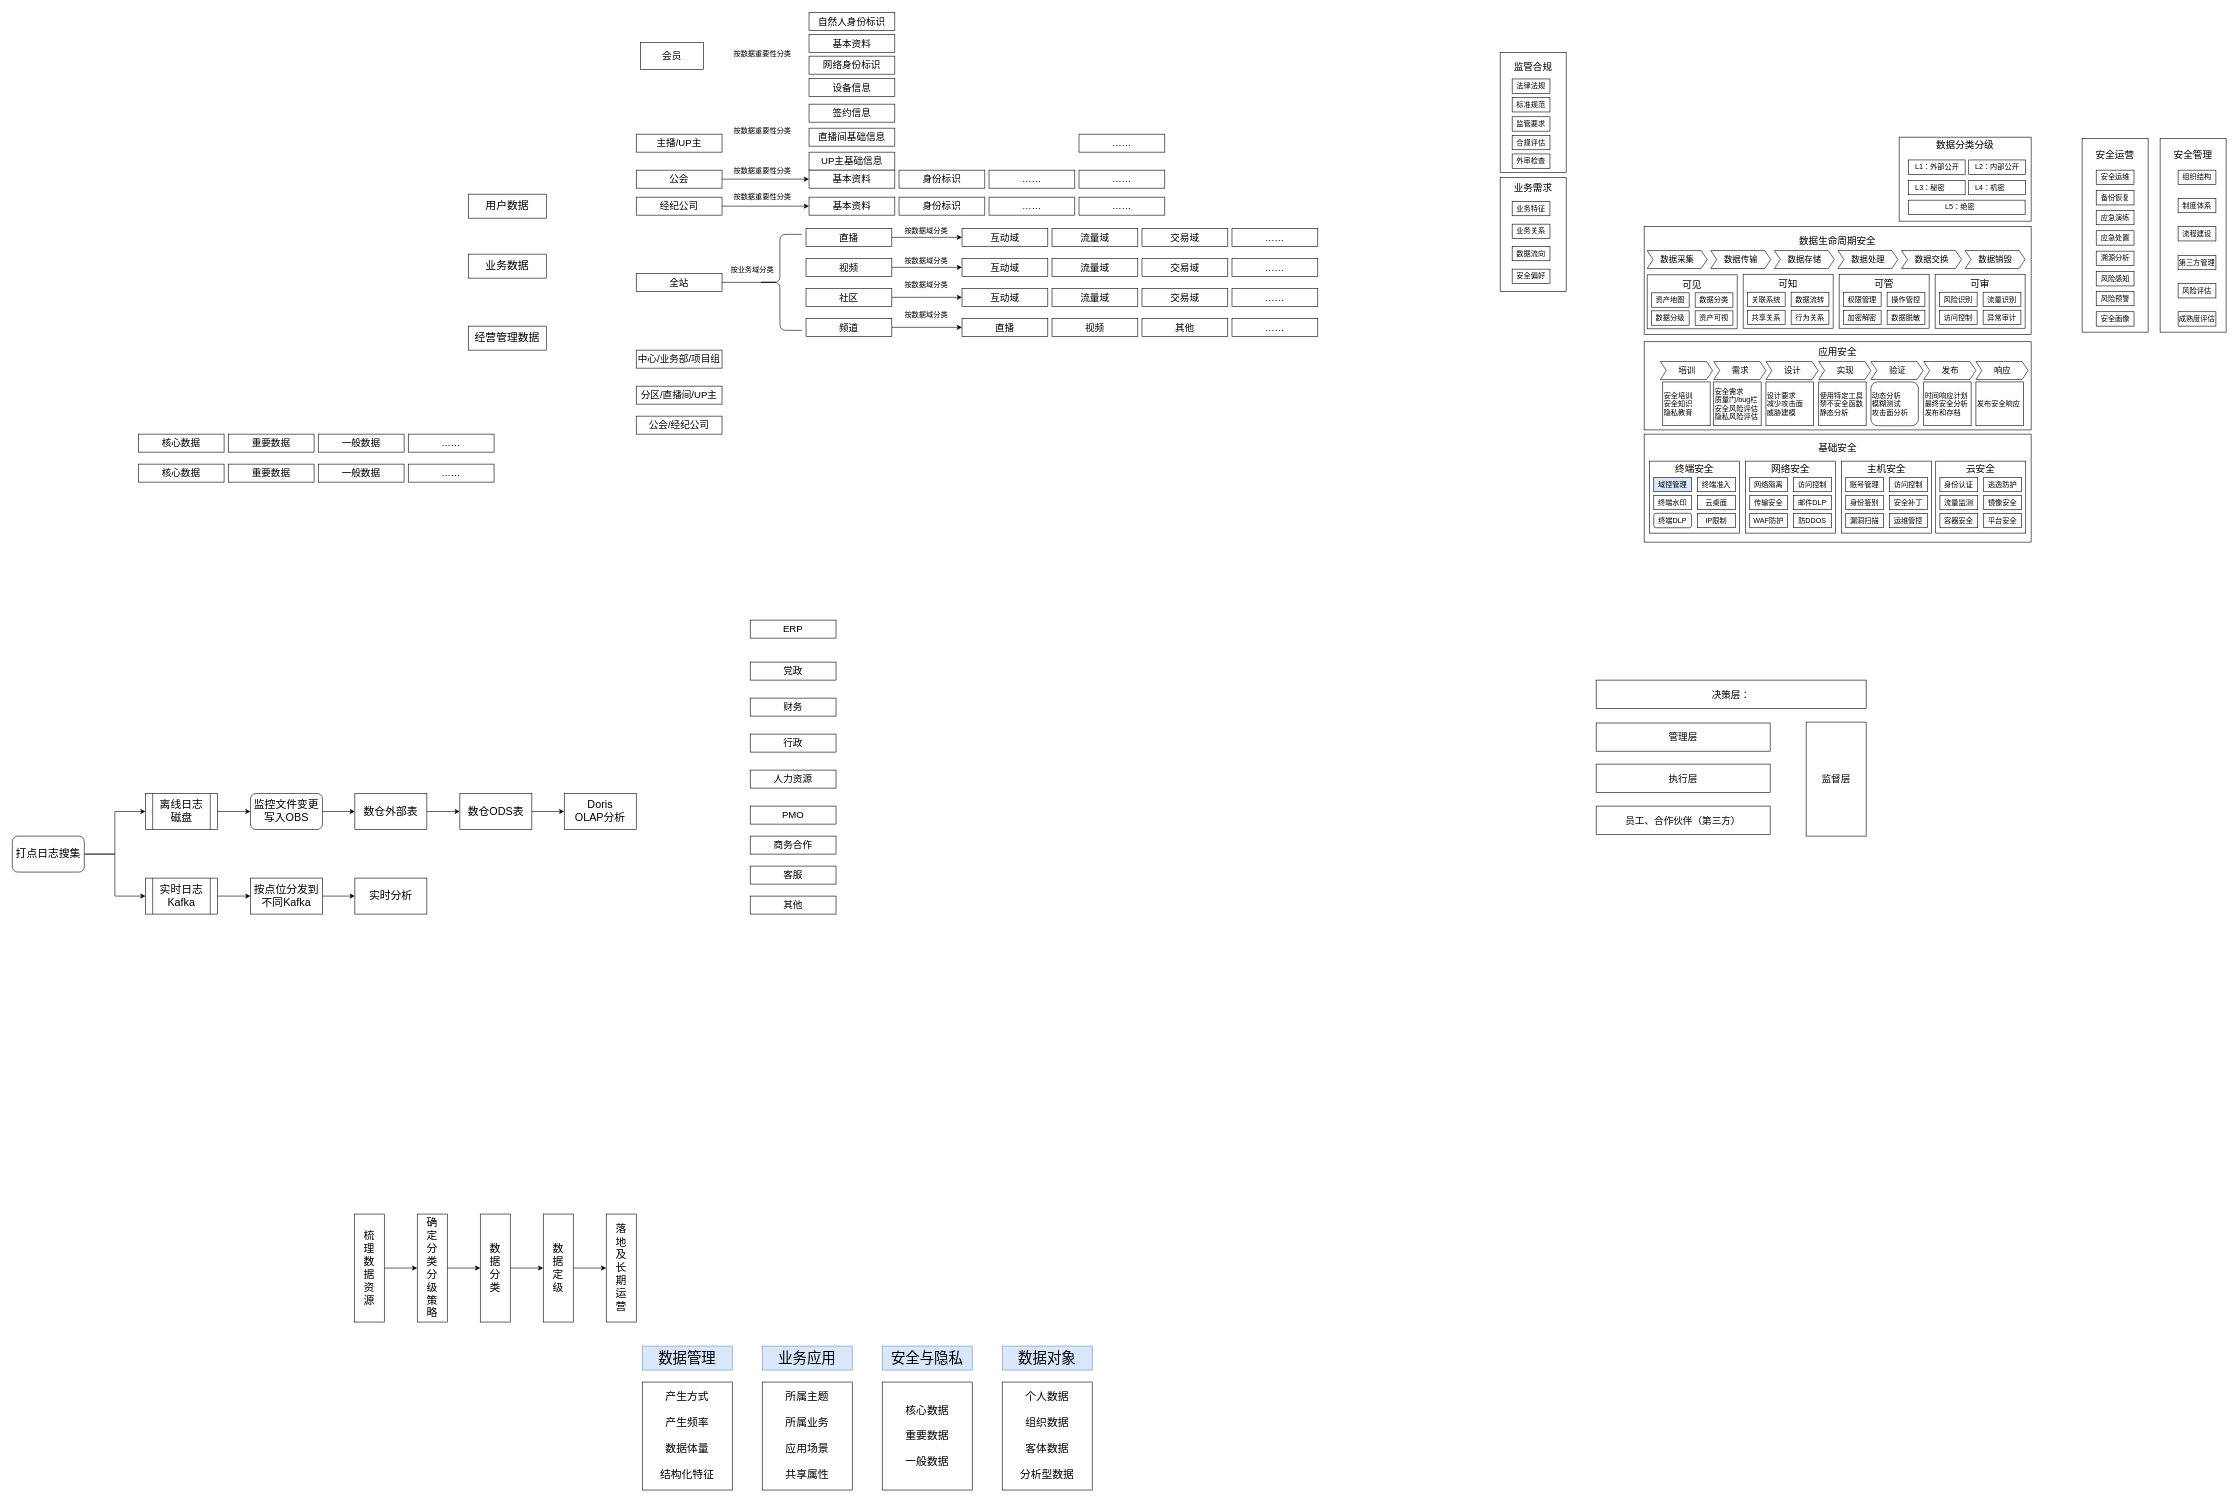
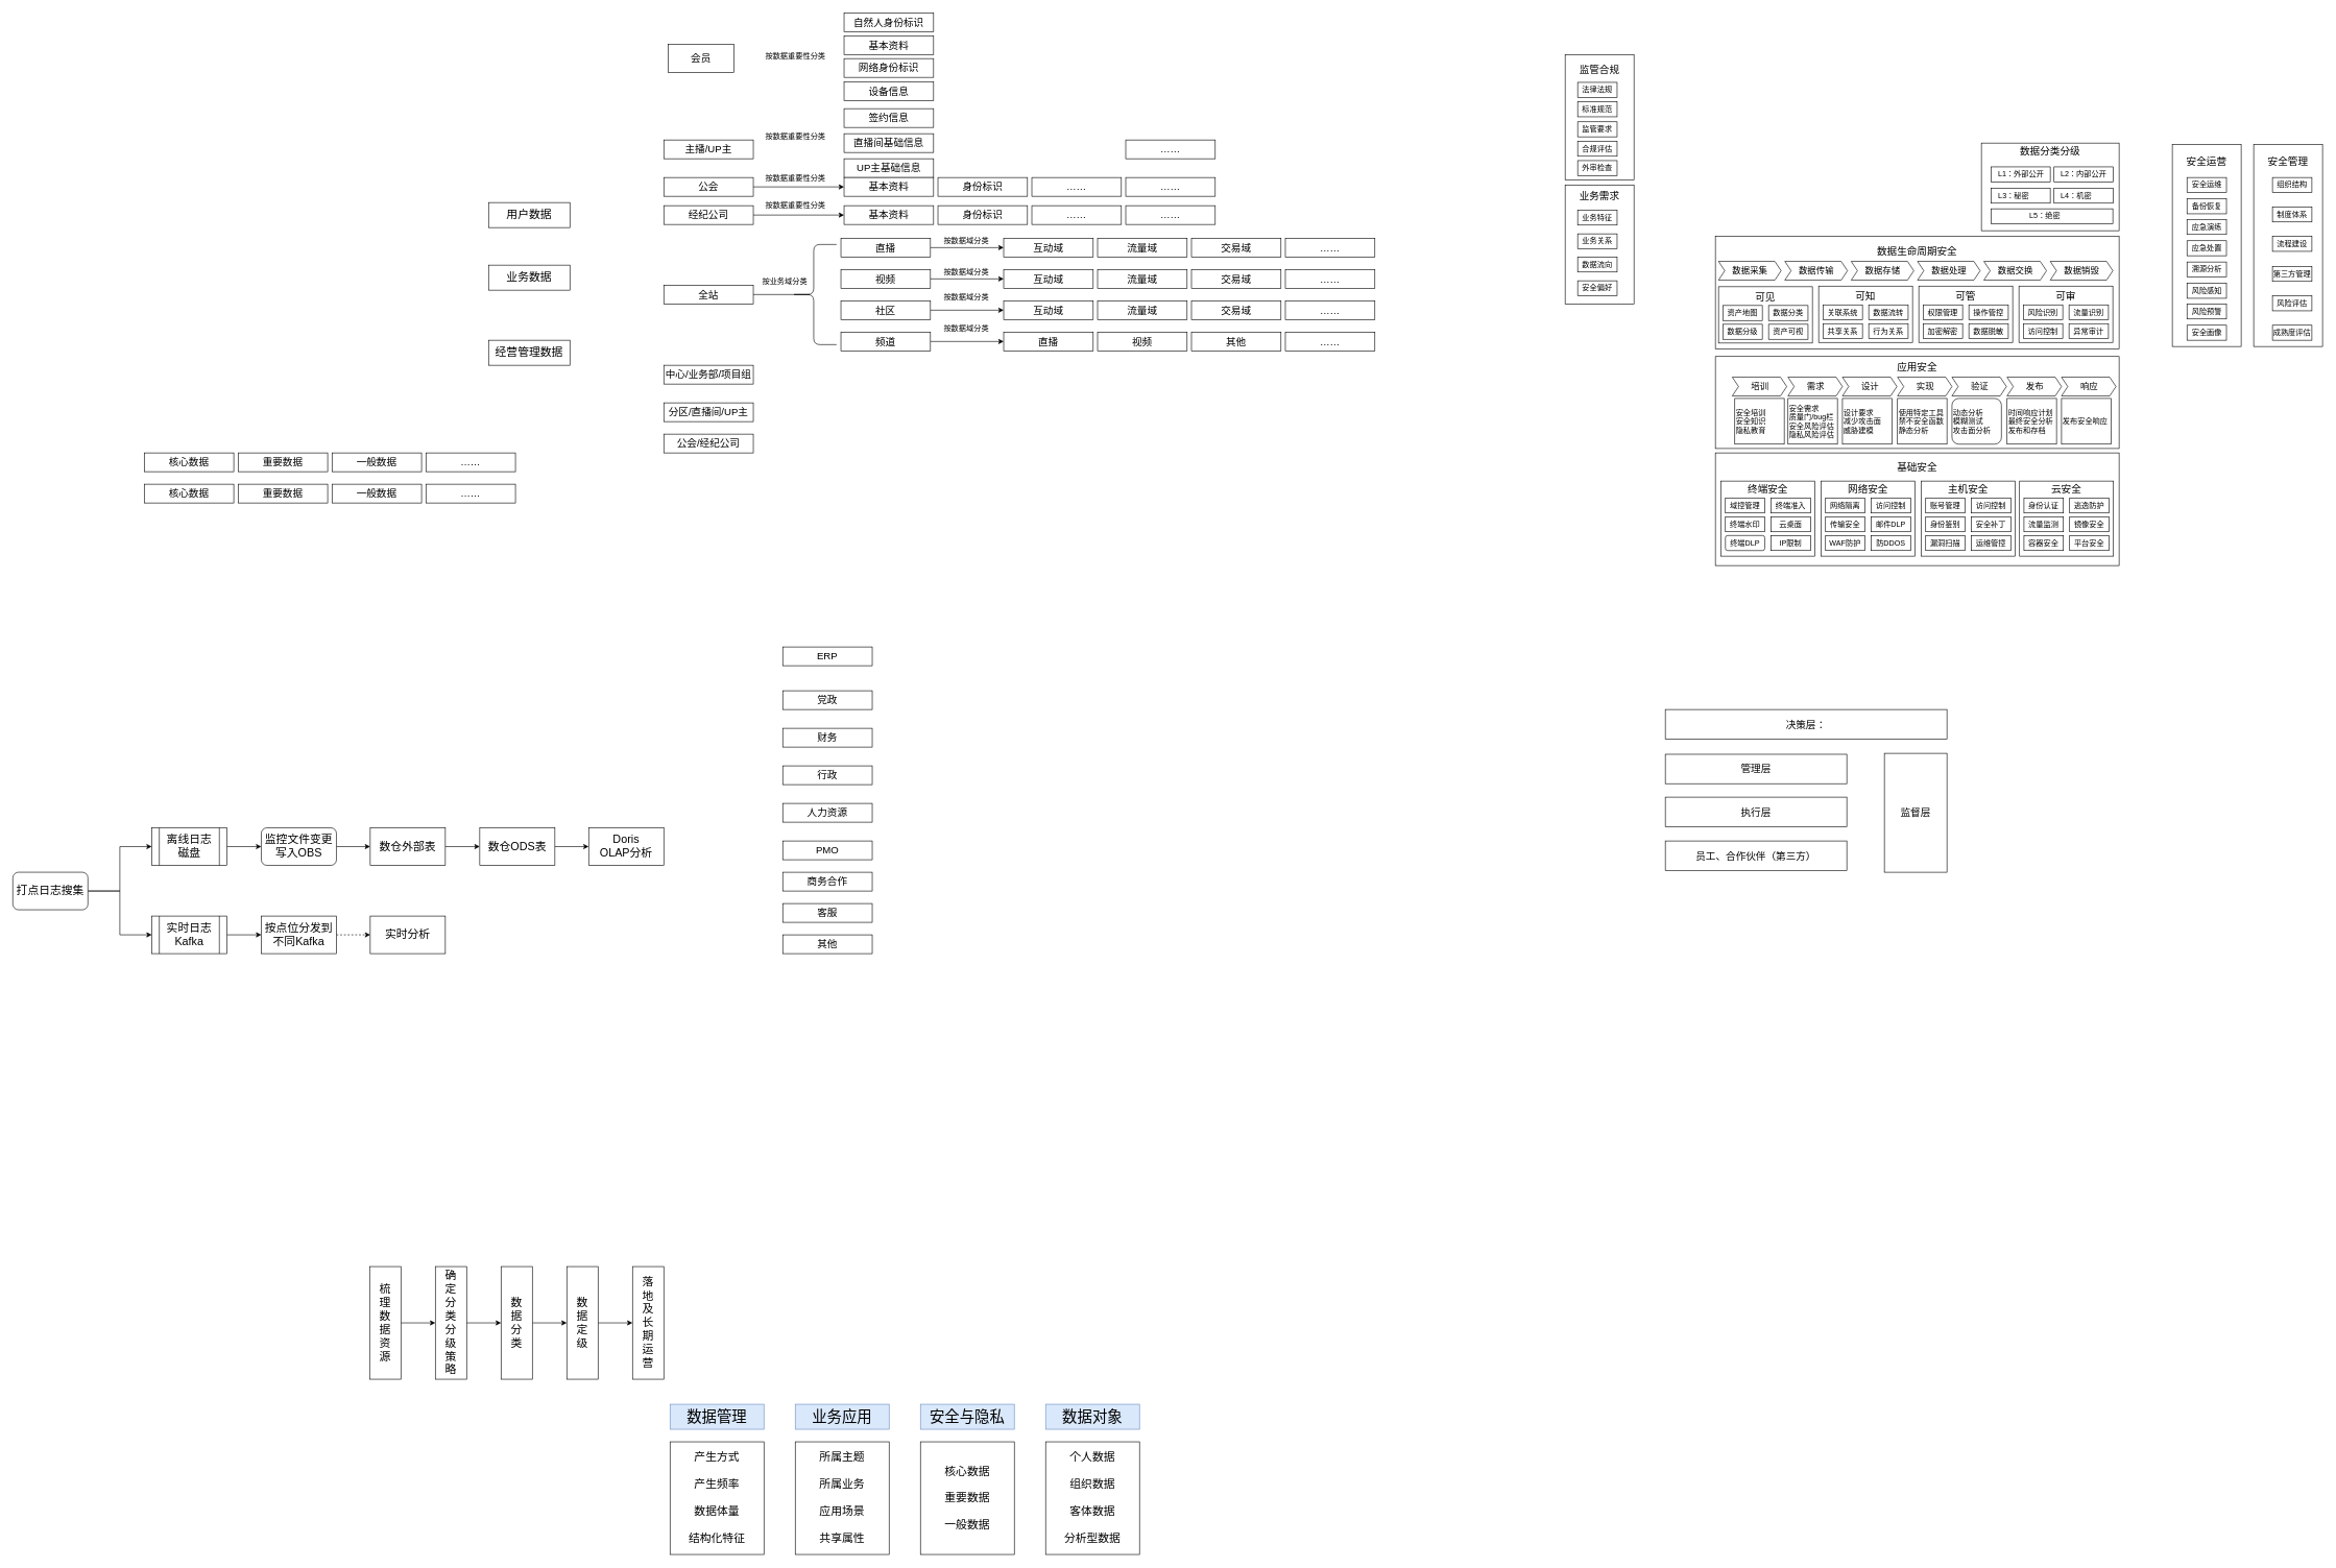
- <mxCell id="183" value="&lt;font style=&quot;&quot;&gt;&lt;font style=&quot;font-size: 12px;&quot;&gt;域控管理&lt;/font&gt;&lt;br&gt;&lt;/font&gt;" style="rounded=0;whiteSpace=wrap;html=1;fillColor=#dae8fc;" vertex="1" parent="1"><mxGeometry x="2756" y="795" width="63" height="24" as="geometry" /></mxCell>
+ <mxCell id="183" value="&lt;font style=&quot;&quot;&gt;&lt;font style=&quot;font-size: 12px;&quot;&gt;域控管理&lt;/font&gt;&lt;br&gt;&lt;/font&gt;" style="rounded=0;whiteSpace=wrap;html=1;" vertex="1" parent="1"><mxGeometry x="2756" y="795" width="63" height="24" as="geometry" /></mxCell>
- <mxCell id="113" style="edgeStyle=orthogonalEdgeStyle;rounded=0;orthogonalLoop=1;jettySize=auto;html=1;exitX=1;exitY=0.5;exitDx=0;exitDy=0;fontSize=18;" parent="1" source="114" target="122" edge="1"><mxGeometry relative="1" as="geometry" /></mxCell>
+ <mxCell id="113" style="edgeStyle=orthogonalEdgeStyle;rounded=0;orthogonalLoop=1;jettySize=auto;html=1;exitX=1;exitY=0.5;exitDx=0;exitDy=0;fontSize=18;dashed=1;" parent="1" source="114" target="122" edge="1"><mxGeometry relative="1" as="geometry" /></mxCell>
